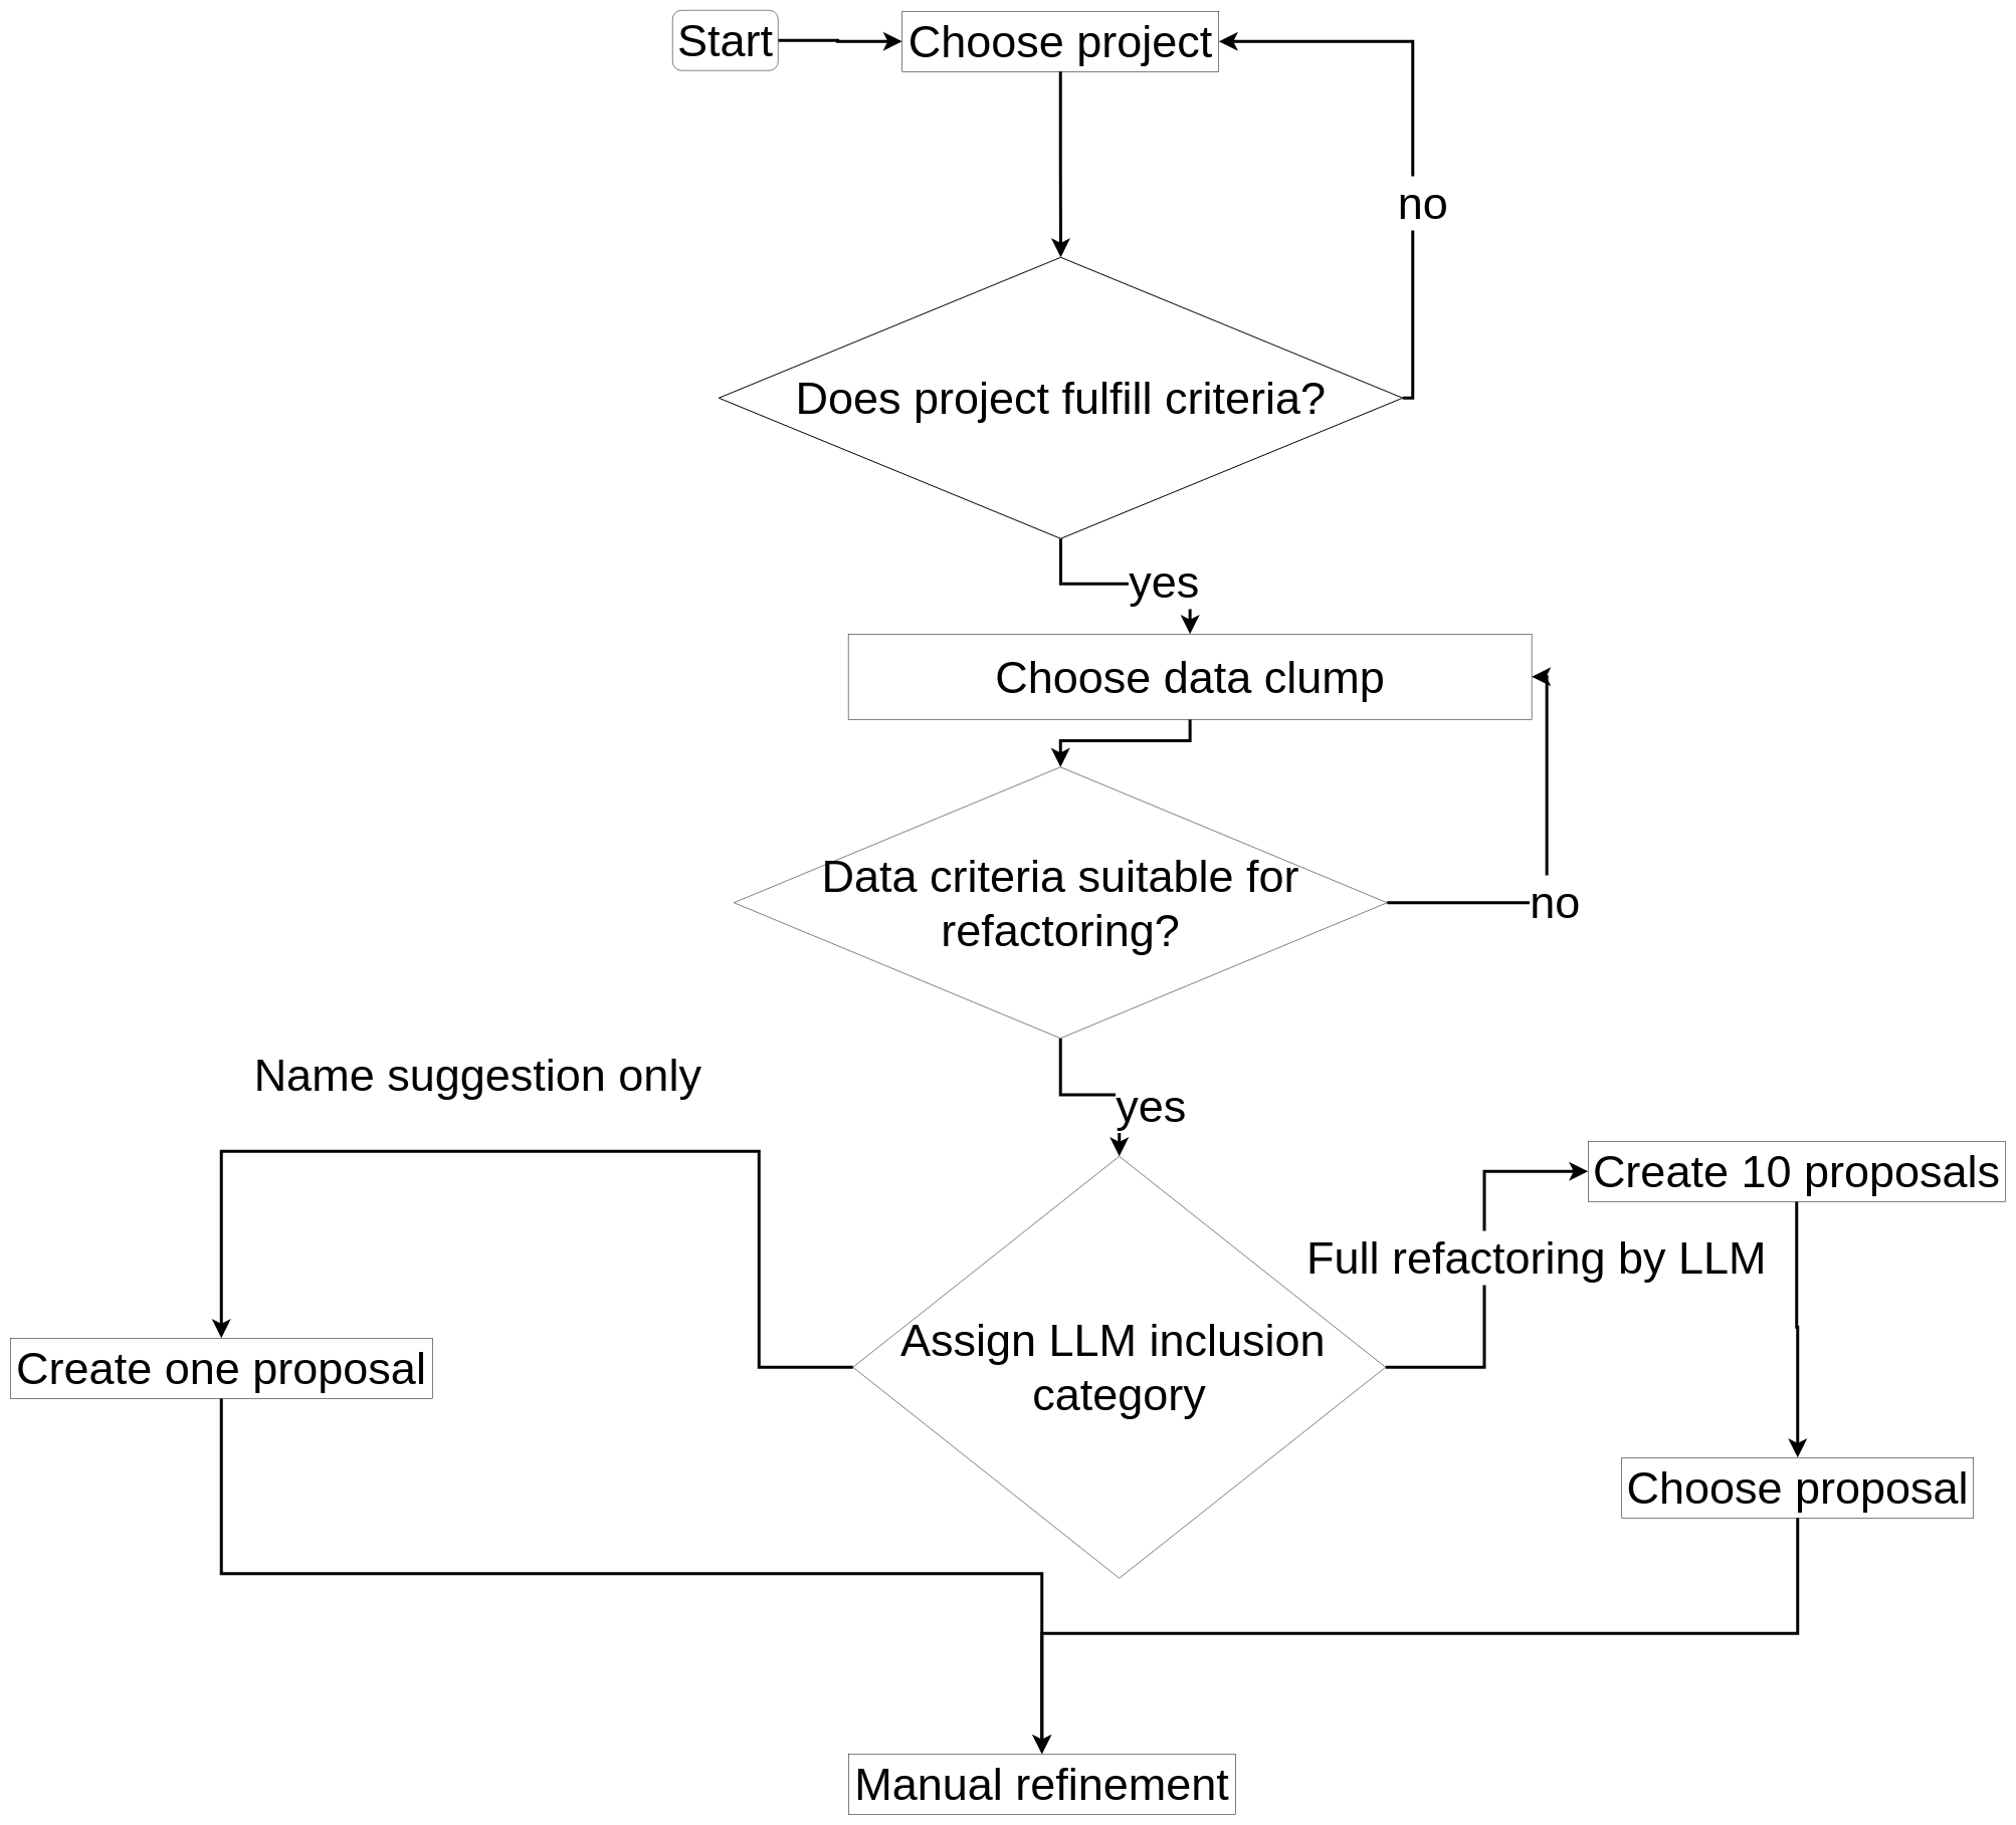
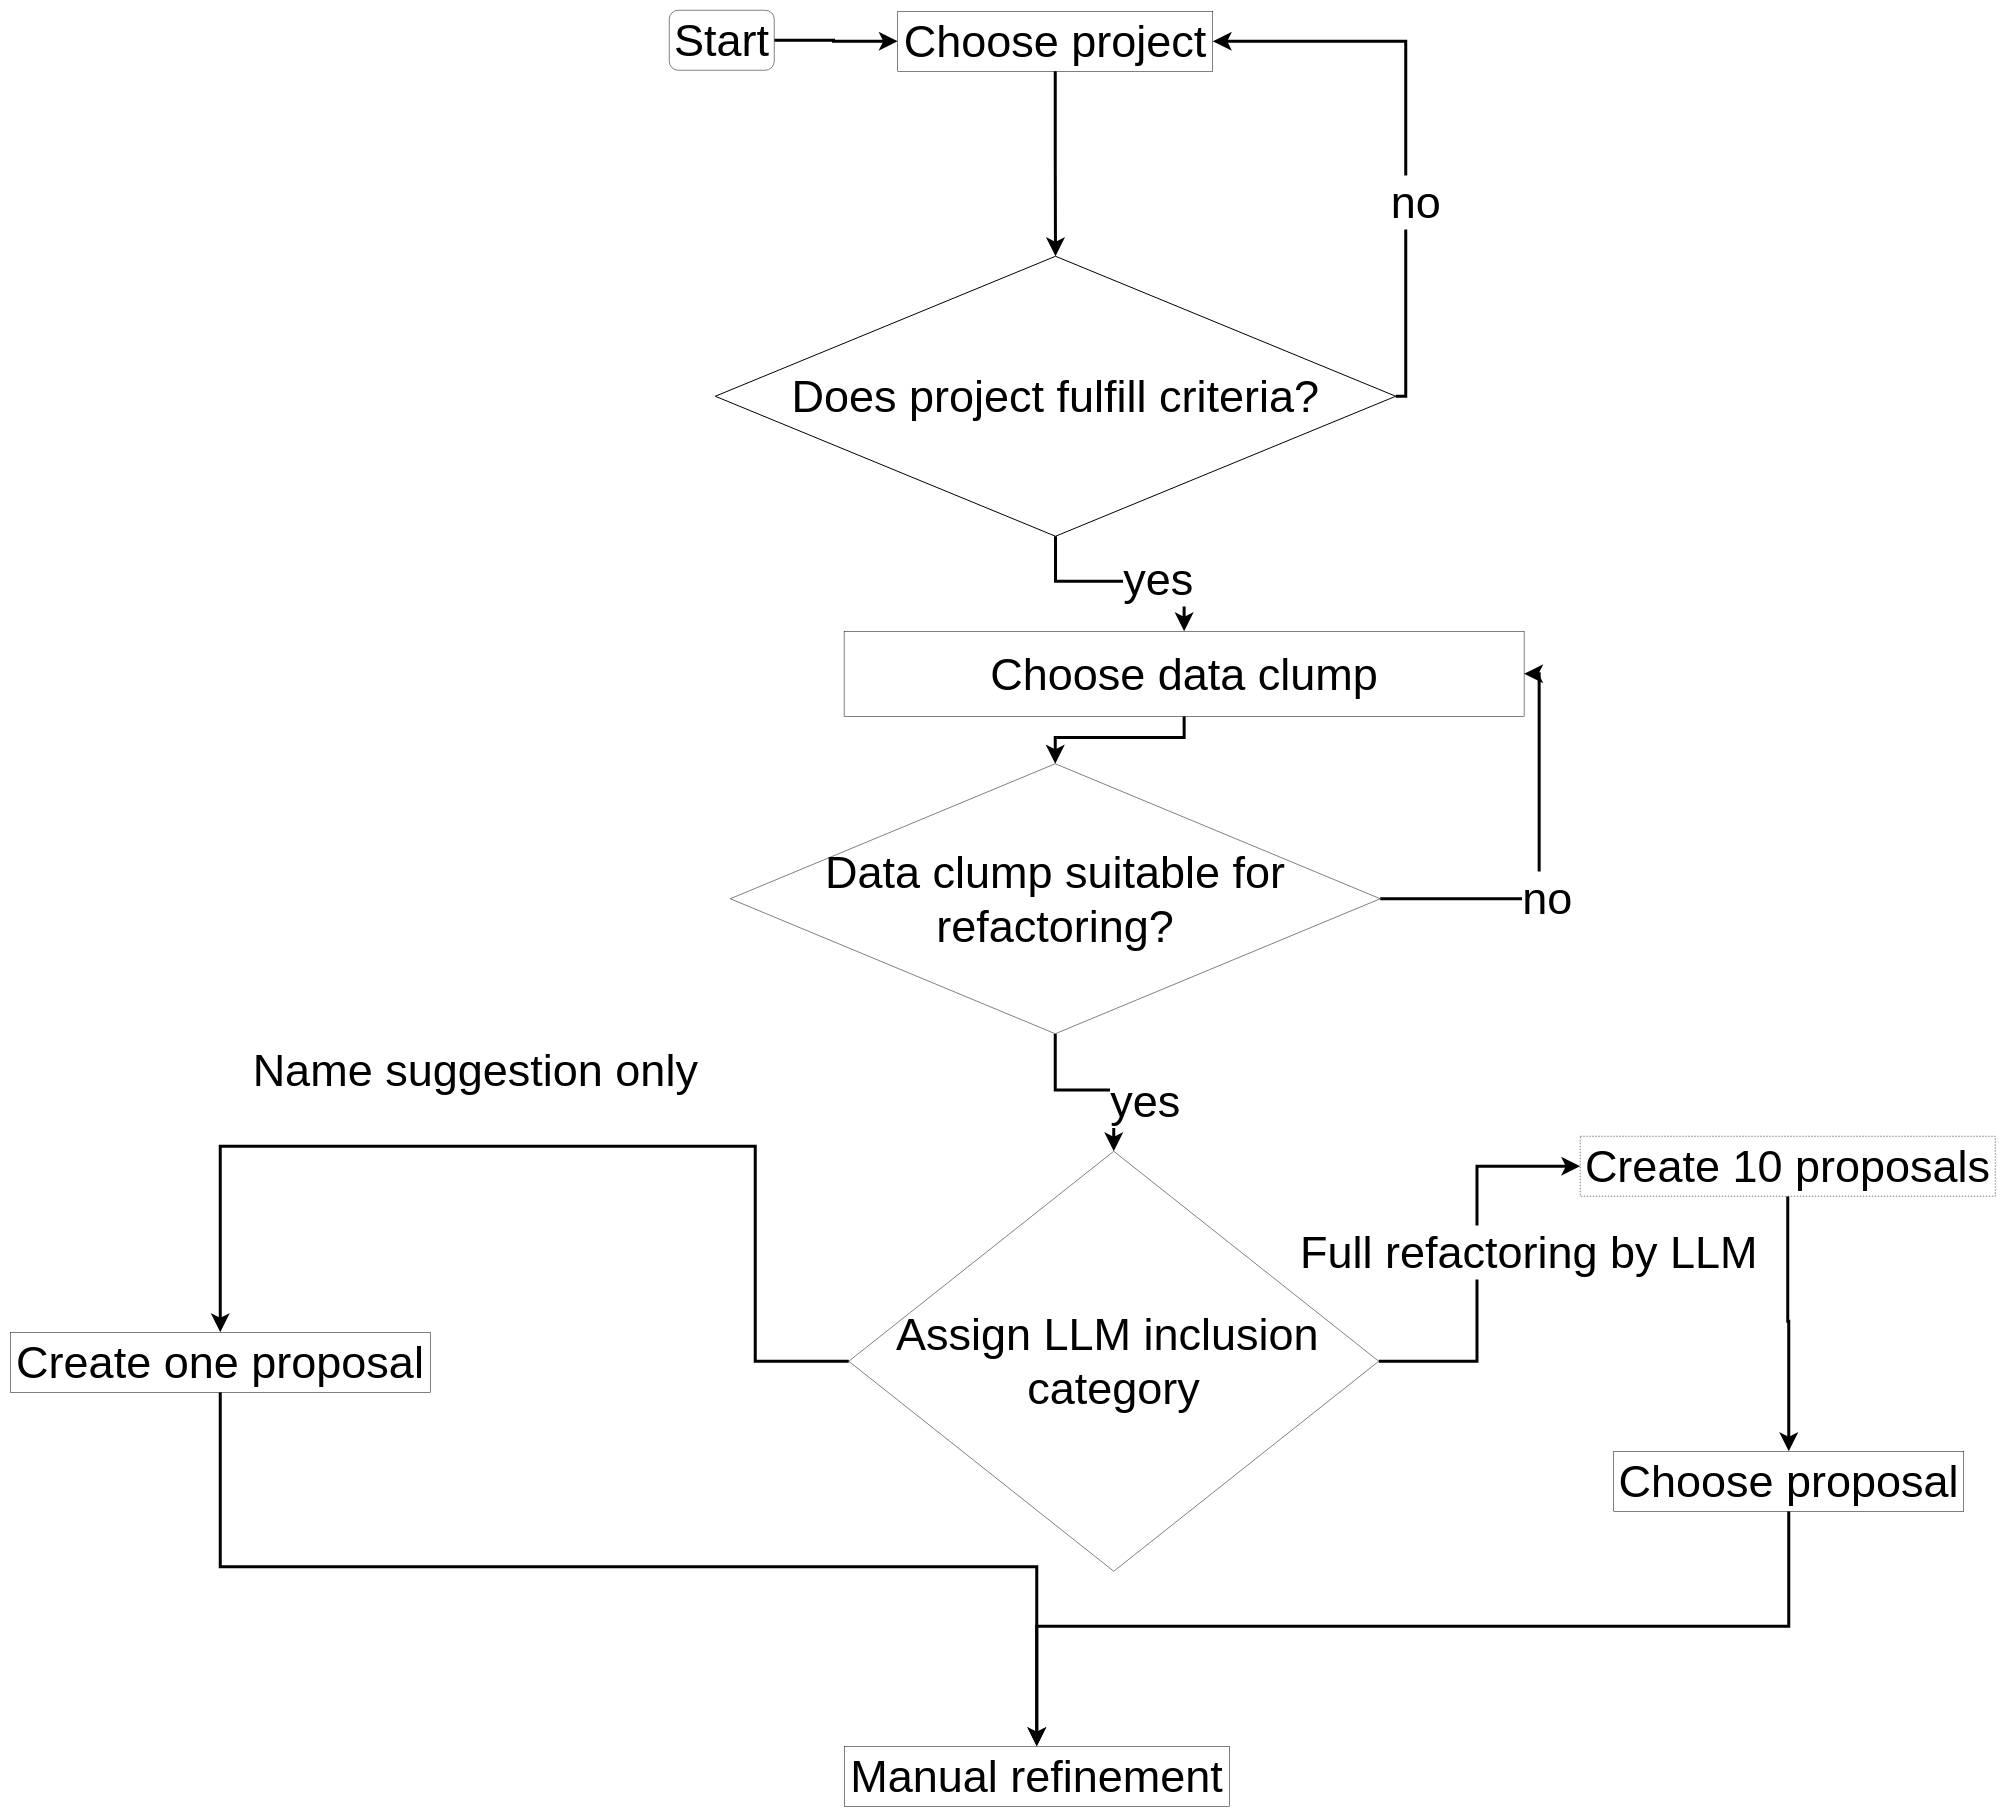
- <mxCell id="18" value="Data criteria suitable for refactoring?" style="rhombus;whiteSpace=wrap;html=1;fontSize=90;" parent="1" vertex="1"><mxGeometry x="1460" y="1527" width="1300" height="540" as="geometry" /></mxCell>
+ <mxCell id="18" value="Data clump suitable for refactoring?" style="rhombus;whiteSpace=wrap;html=1;fontSize=90;" parent="1" vertex="1"><mxGeometry x="1460" y="1527" width="1300" height="540" as="geometry" /></mxCell>
- <mxCell id="11" value="Create 10 proposals" style="rounded=0;whiteSpace=wrap;html=1;fontSize=90;" parent="1" vertex="1"><mxGeometry x="3160" y="2272" width="830" height="120" as="geometry" /></mxCell>
+ <mxCell id="11" value="Create 10 proposals" style="rounded=0;whiteSpace=wrap;html=1;fontSize=90;dashed=1;" parent="1" vertex="1"><mxGeometry x="3160" y="2272" width="830" height="120" as="geometry" /></mxCell>
